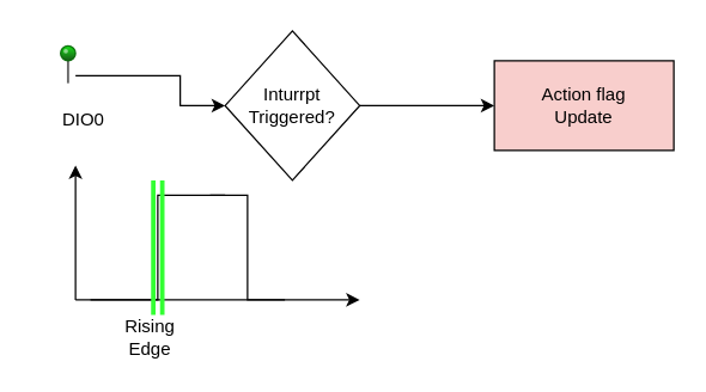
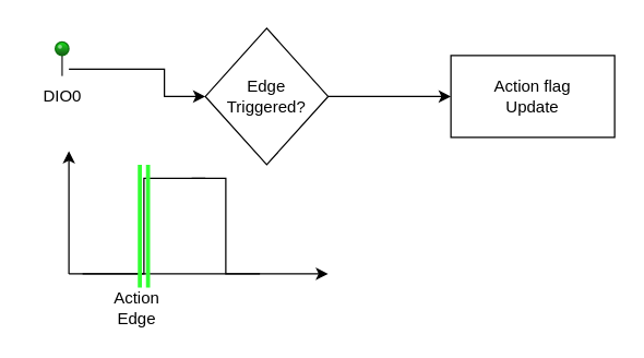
- <mxCell id="4" value="Inturrpt&lt;br&gt;Triggered?" style="rhombus;whiteSpace=wrap;html=1;" vertex="1" parent="1"><mxGeometry x="150" y="20" width="90" height="100" as="geometry" /></mxCell>
+ <mxCell id="4" value="Edge&lt;br&gt;Triggered?" style="rhombus;whiteSpace=wrap;html=1;" vertex="1" parent="1"><mxGeometry x="150" y="20" width="90" height="100" as="geometry" /></mxCell>
- <mxCell id="7" value="Action flag&lt;br&gt;Update" style="rounded=0;whiteSpace=wrap;html=1;fillColor=#f8cecc;" vertex="1" parent="1"><mxGeometry x="330" y="40" width="120" height="60" as="geometry" /></mxCell>
+ <mxCell id="7" value="Action flag&lt;br&gt;Update" style="rounded=0;whiteSpace=wrap;html=1;" vertex="1" parent="1"><mxGeometry x="330" y="40" width="120" height="60" as="geometry" /></mxCell>
- <mxCell id="6" value="DIO0" style="text;html=1;align=center;verticalAlign=middle;resizable=0;points=[];autosize=1;strokeColor=none;fillColor=none;" vertex="1" parent="1"><mxGeometry x="30" y="65" width="50" height="30" as="geometry" /></mxCell>
+ <mxCell id="6" value="DIO0" style="text;html=1;align=center;verticalAlign=middle;resizable=0;points=[];autosize=1;strokeColor=none;fillColor=none;" vertex="1" parent="1"><mxGeometry x="20" y="55" width="50" height="30" as="geometry" /></mxCell>
- <mxCell id="14" value="Rising Edge" style="text;html=1;align=center;verticalAlign=middle;whiteSpace=wrap;rounded=0;" vertex="1" parent="1"><mxGeometry x="70" y="210" width="60" height="30" as="geometry" /></mxCell>
+ <mxCell id="14" value="Action Edge" style="text;html=1;align=center;verticalAlign=middle;whiteSpace=wrap;rounded=0;" vertex="1" parent="1"><mxGeometry x="70" y="210" width="60" height="30" as="geometry" /></mxCell>
